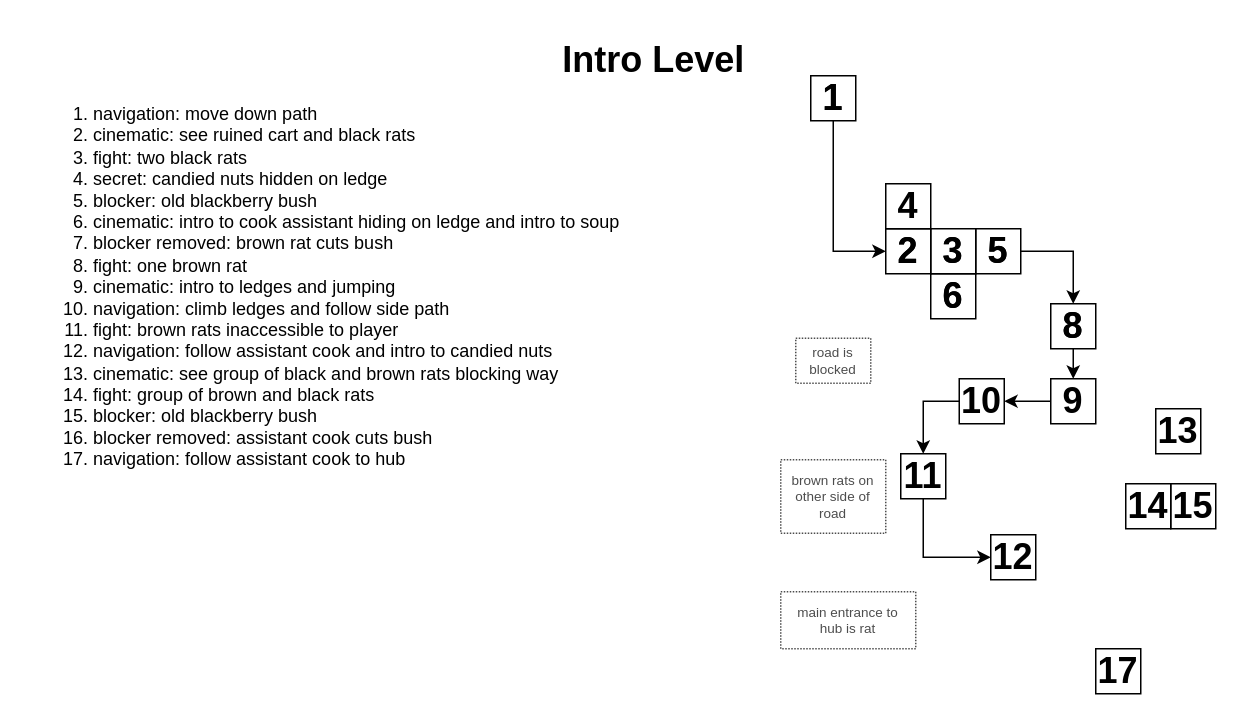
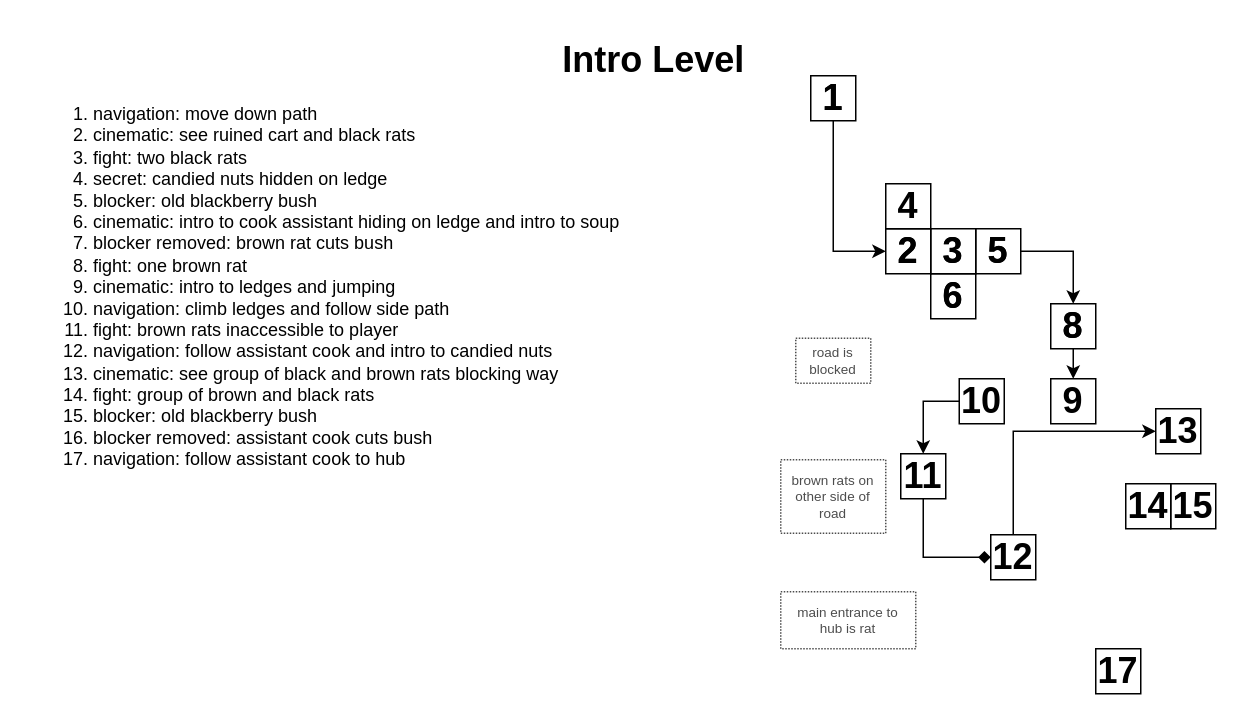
- <mxCell id="13" style="edgeStyle=orthogonalEdgeStyle;rounded=0;orthogonalLoop=1;jettySize=auto;html=1;exitX=0;exitY=0.5;exitDx=0;exitDy=0;entryX=1;entryY=0.5;entryDx=0;entryDy=0;" edge="1" parent="1" source="14" target="16"><mxGeometry relative="1" as="geometry" /></mxCell>
+ <mxCell id="19" style="edgeStyle=orthogonalEdgeStyle;rounded=0;orthogonalLoop=1;jettySize=auto;html=1;exitX=0.5;exitY=0;exitDx=0;exitDy=0;entryX=0;entryY=0.5;entryDx=0;entryDy=0;" edge="1" parent="1" source="20" target="21"><mxGeometry relative="1" as="geometry" /></mxCell>
- <mxCell id="17" style="edgeStyle=orthogonalEdgeStyle;rounded=0;orthogonalLoop=1;jettySize=auto;html=1;exitX=0.5;exitY=1;exitDx=0;exitDy=0;entryX=0;entryY=0.5;entryDx=0;entryDy=0;" edge="1" parent="1" source="18" target="20"><mxGeometry relative="1" as="geometry" /></mxCell>
+ <mxCell id="17" style="edgeStyle=orthogonalEdgeStyle;rounded=0;orthogonalLoop=1;jettySize=auto;html=1;exitX=0.5;exitY=1;exitDx=0;exitDy=0;entryX=0;entryY=0.5;entryDx=0;entryDy=0;endArrow=diamond;" edge="1" parent="1" source="18" target="20"><mxGeometry relative="1" as="geometry" /></mxCell>
